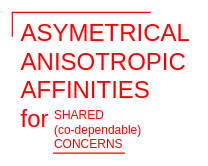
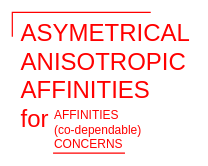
- <mxCell id="3" value="SHARED&lt;br&gt;(co-dependable)&lt;br&gt;CONCERNS" style="text;html=1;align=left;verticalAlign=middle;resizable=0;points=[];autosize=1;strokeColor=none;fillColor=none;fontSize=20;fontColor=#FF0000;" vertex="1" parent="1"><mxGeometry x="88" y="175" width="160" height="80" as="geometry" /></mxCell>
+ <mxCell id="3" value="AFFINITIES&lt;br&gt;(co-dependable)&lt;br&gt;CONCERNS" style="text;html=1;align=left;verticalAlign=middle;resizable=0;points=[];autosize=1;strokeColor=none;fillColor=none;fontSize=20;fontColor=#FF0000;" vertex="1" parent="1"><mxGeometry x="88" y="175" width="160" height="80" as="geometry" /></mxCell>
